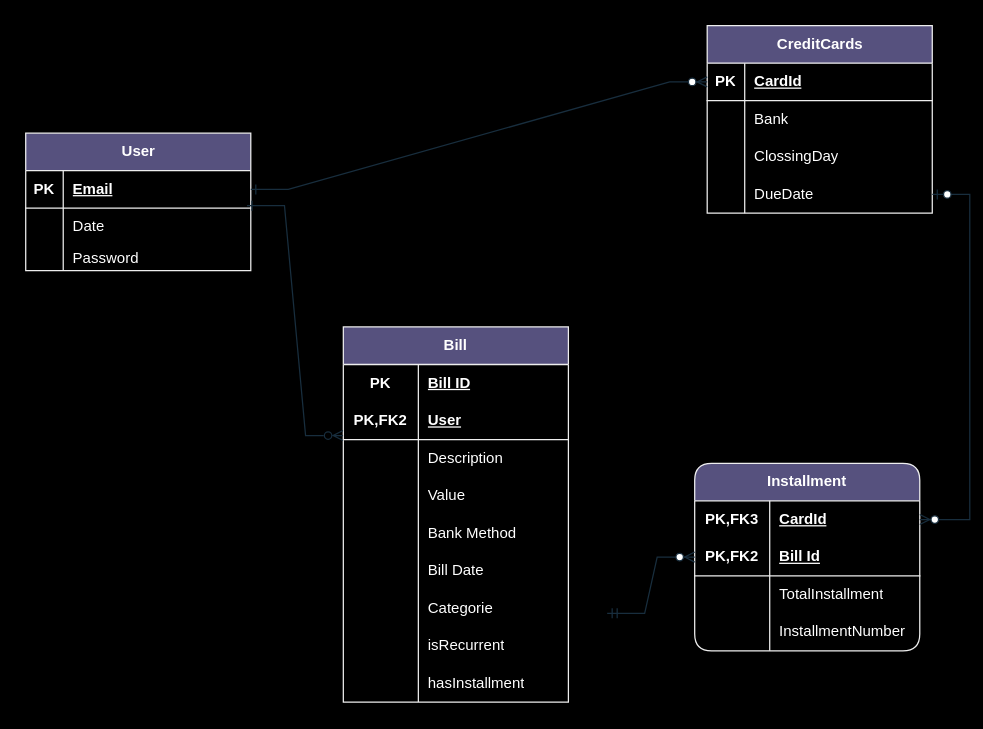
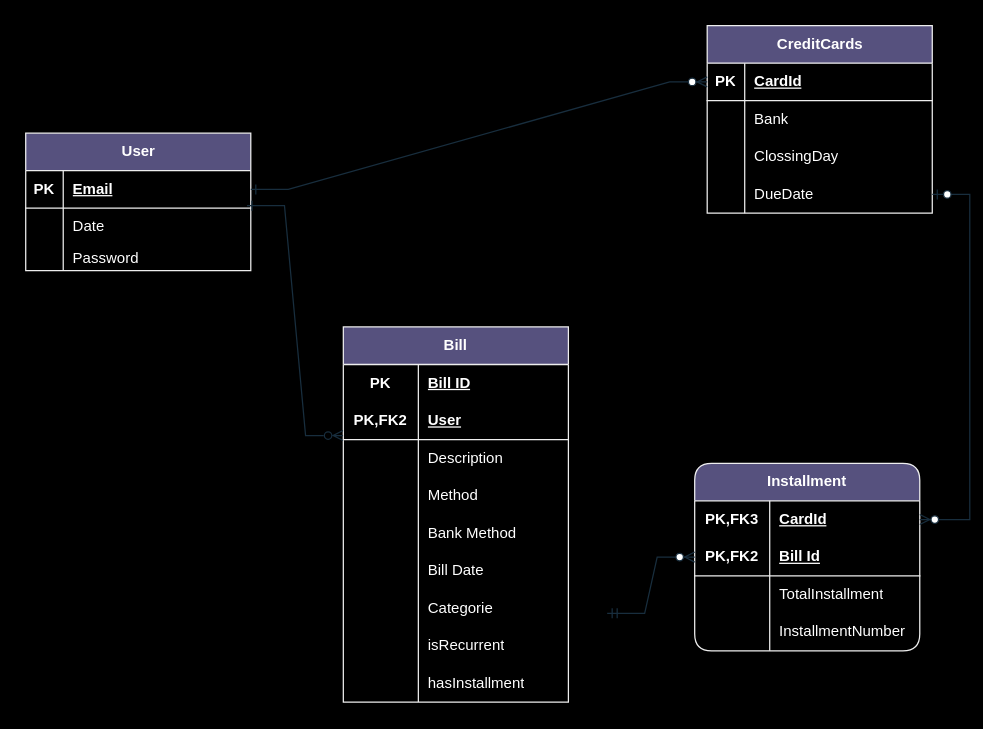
- <mxCell id="24" value="Value" style="shape=partialRectangle;connectable=0;fillColor=none;top=0;left=0;bottom=0;right=0;align=left;spacingLeft=6;overflow=hidden;html=1;whiteSpace=wrap;labelBackgroundColor=none;strokeColor=#EEEEEE;fontColor=#FFFFFF;" vertex="1" parent="22"><mxGeometry x="60" width="120" height="30" as="geometry"><mxRectangle width="120" height="30" as="alternateBounds" /></mxGeometry></mxCell>
+ <mxCell id="24" value="Method" style="shape=partialRectangle;connectable=0;fillColor=none;top=0;left=0;bottom=0;right=0;align=left;spacingLeft=6;overflow=hidden;html=1;whiteSpace=wrap;labelBackgroundColor=none;strokeColor=#EEEEEE;fontColor=#FFFFFF;" vertex="1" parent="22"><mxGeometry x="60" width="120" height="30" as="geometry"><mxRectangle width="120" height="30" as="alternateBounds" /></mxGeometry></mxCell>
